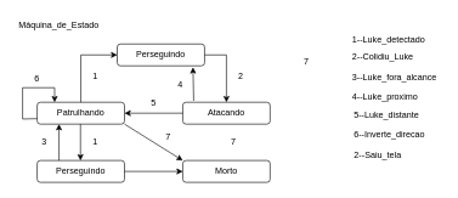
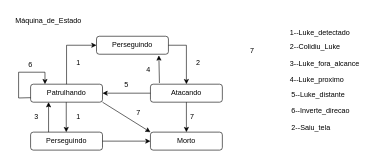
+ <mxCell id="16" value="" style="endArrow=classic;html=1;rounded=0;exitX=0.5;exitY=1;exitDx=0;exitDy=0;entryX=0.5;entryY=0;entryDx=0;entryDy=0;" parent="1" source="12" target="10" edge="1"><mxGeometry width="50" height="50" relative="1" as="geometry"><mxPoint x="350" y="210" as="sourcePoint" /><mxPoint x="400" y="160" as="targetPoint" /></mxGeometry></mxCell>
